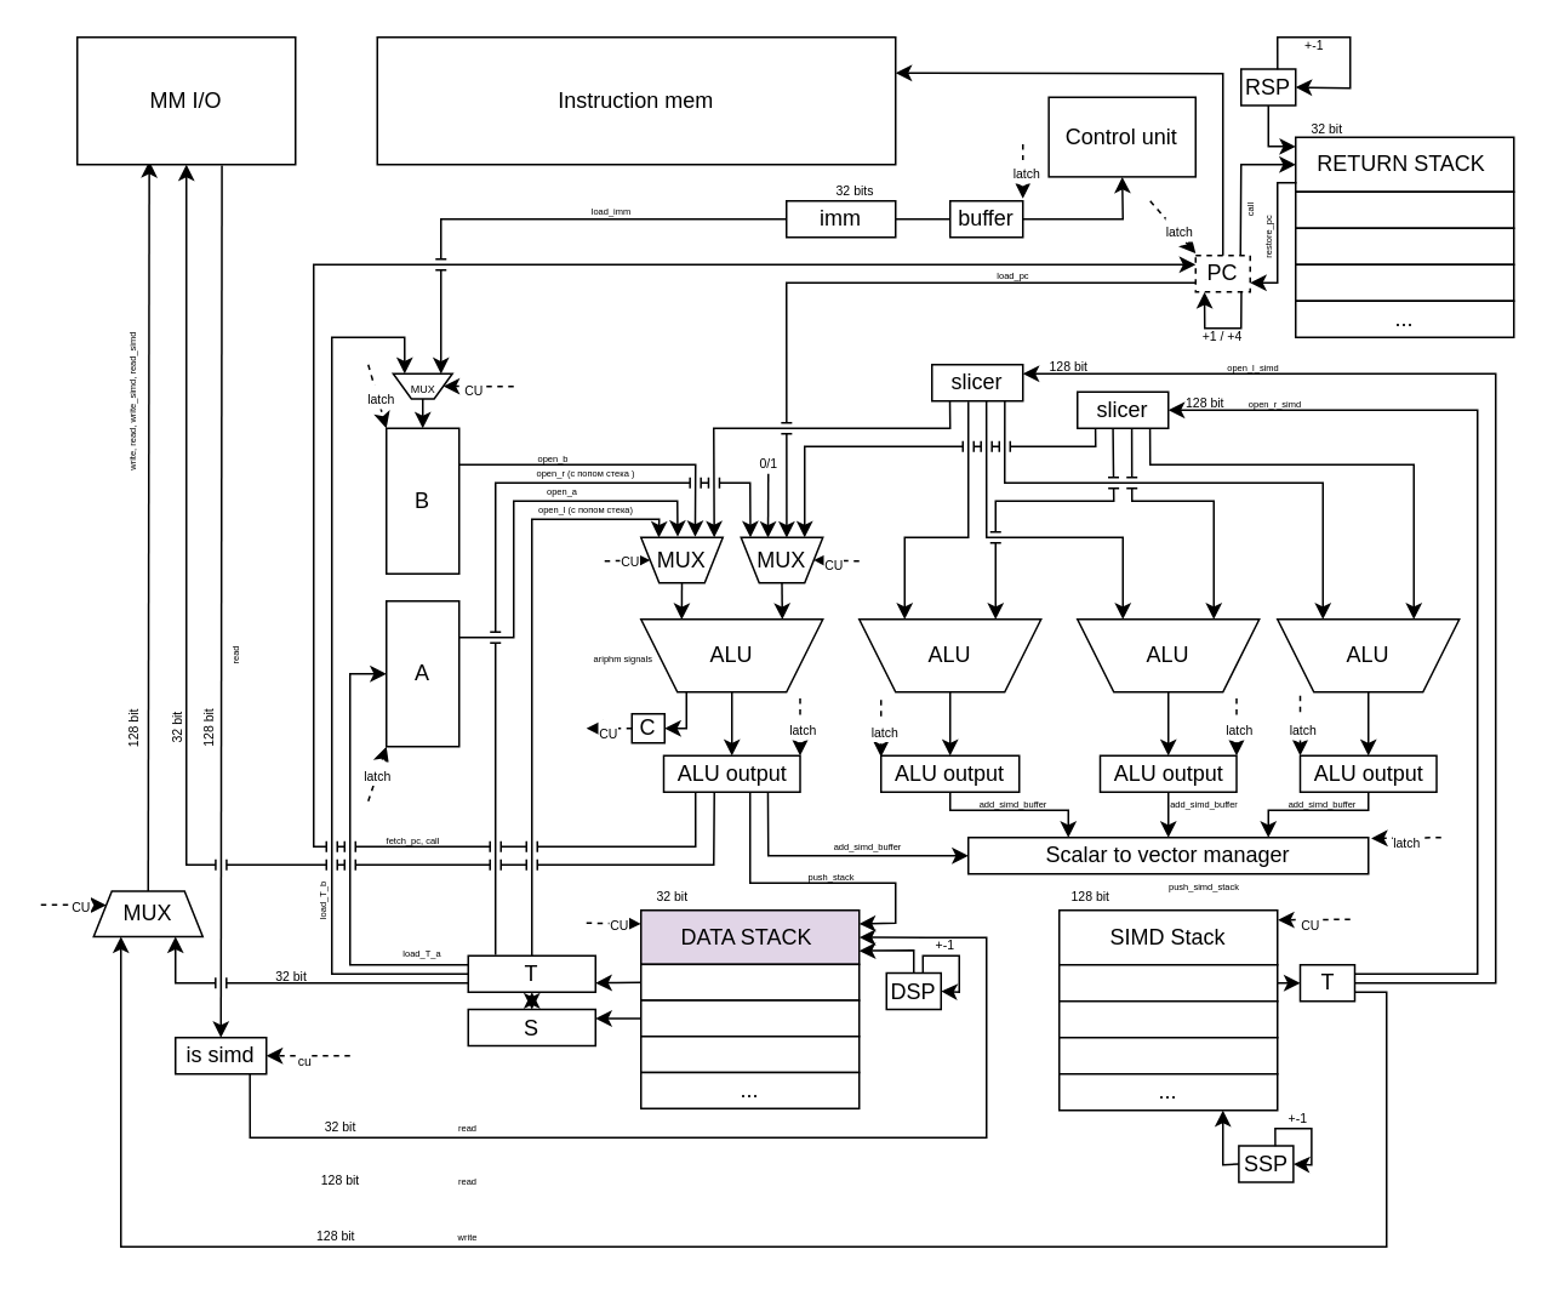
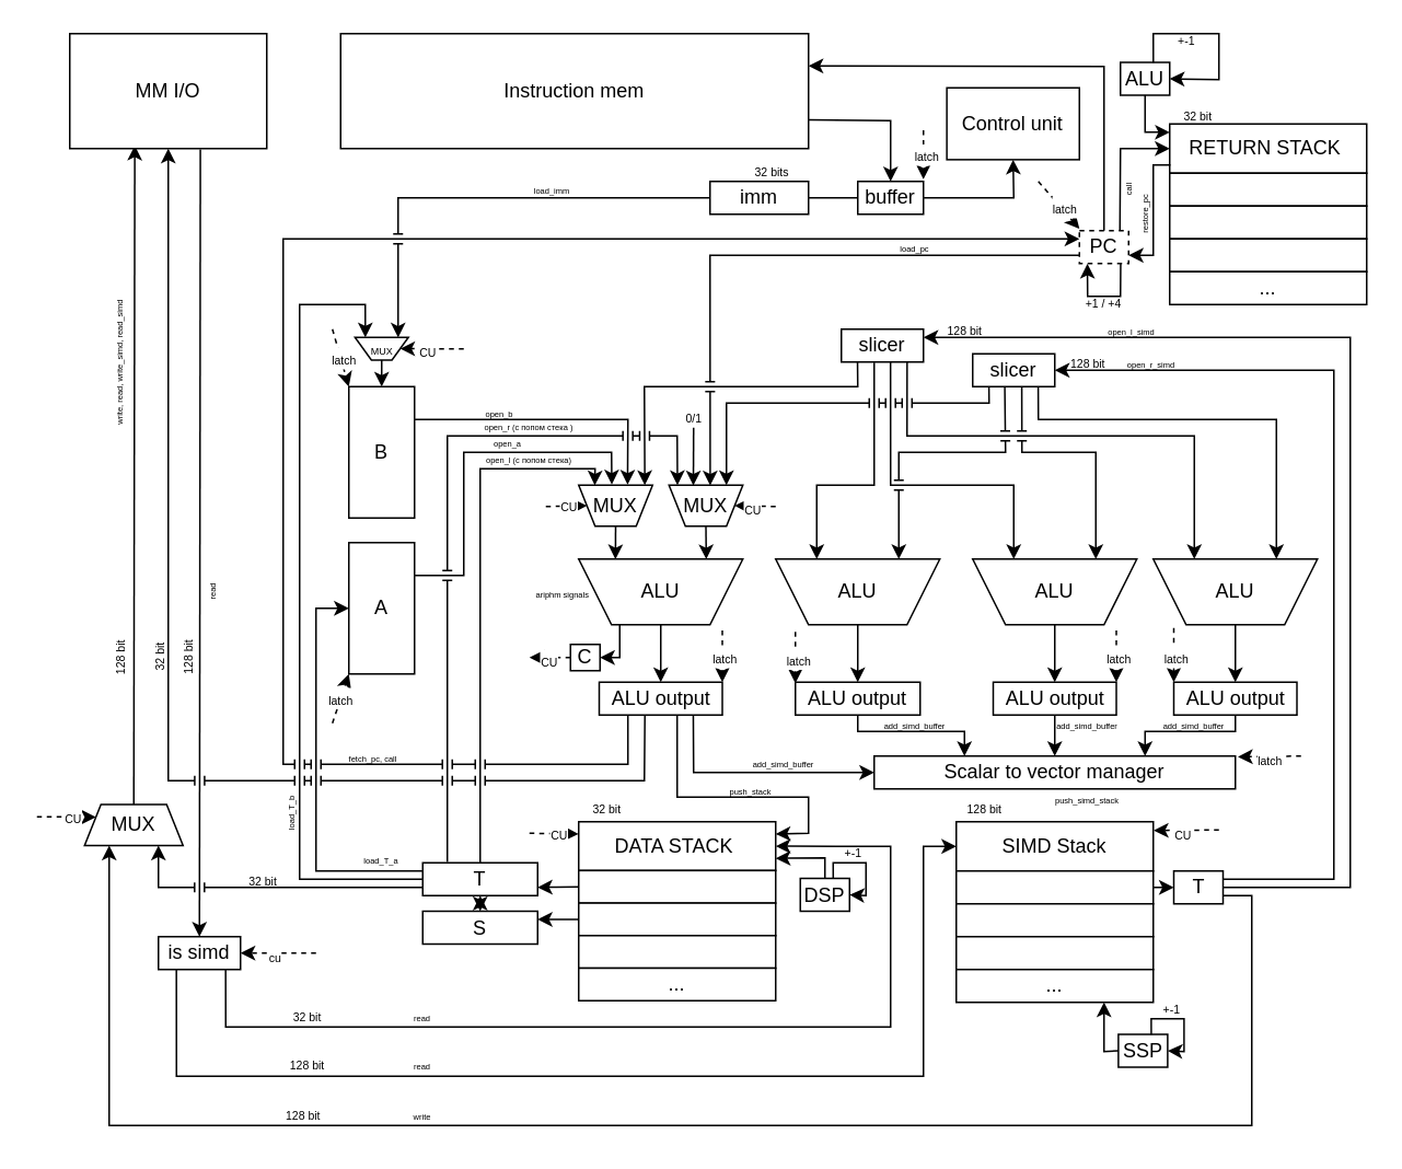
- <mxCell id="25" value="RSP" style="rounded=0;whiteSpace=wrap;html=1;" vertex="1" parent="1"><mxGeometry x="682" y="37.5" width="30" height="20" as="geometry" /></mxCell>
+ <mxCell id="25" value="ALU" style="rounded=0;whiteSpace=wrap;html=1;" vertex="1" parent="1"><mxGeometry x="682" y="37.5" width="30" height="20" as="geometry" /></mxCell>
+ <mxCell id="156" value="" style="endArrow=classic;html=1;rounded=0;exitX=1;exitY=0.75;exitDx=0;exitDy=0;entryX=0.5;entryY=0;entryDx=0;entryDy=0;" edge="1" parent="1" source="155" target="157"><mxGeometry width="50" height="50" relative="1" as="geometry"><mxPoint x="562" y="300" as="sourcePoint" /><mxPoint x="1012" y="70" as="targetPoint" /><Array as="points"><mxPoint x="542" y="73" /></Array></mxGeometry></mxCell>
- <mxCell id="9" value="DATA STACK&amp;nbsp;" style="rounded=0;whiteSpace=wrap;html=1;fillColor=#e1d5e7;" vertex="1" parent="8"><mxGeometry width="120" height="29.727" as="geometry" /></mxCell>
+ <mxCell id="9" value="DATA STACK&amp;nbsp;" style="rounded=0;whiteSpace=wrap;html=1;" vertex="1" parent="8"><mxGeometry width="120" height="29.727" as="geometry" /></mxCell>
+ <mxCell id="119" value="" style="endArrow=classic;html=1;rounded=0;entryX=0;entryY=0.5;entryDx=0;entryDy=0;exitX=0.219;exitY=0.987;exitDx=0;exitDy=0;exitPerimeter=0;" edge="1" parent="1" source="165" target="63"><mxGeometry width="50" height="50" relative="1" as="geometry"><mxPoint x="107" y="590" as="sourcePoint" /><mxPoint x="335" y="655" as="targetPoint" /><Array as="points"><mxPoint x="107" y="655" /><mxPoint x="562" y="655" /><mxPoint x="562" y="515" /></Array></mxGeometry></mxCell>
